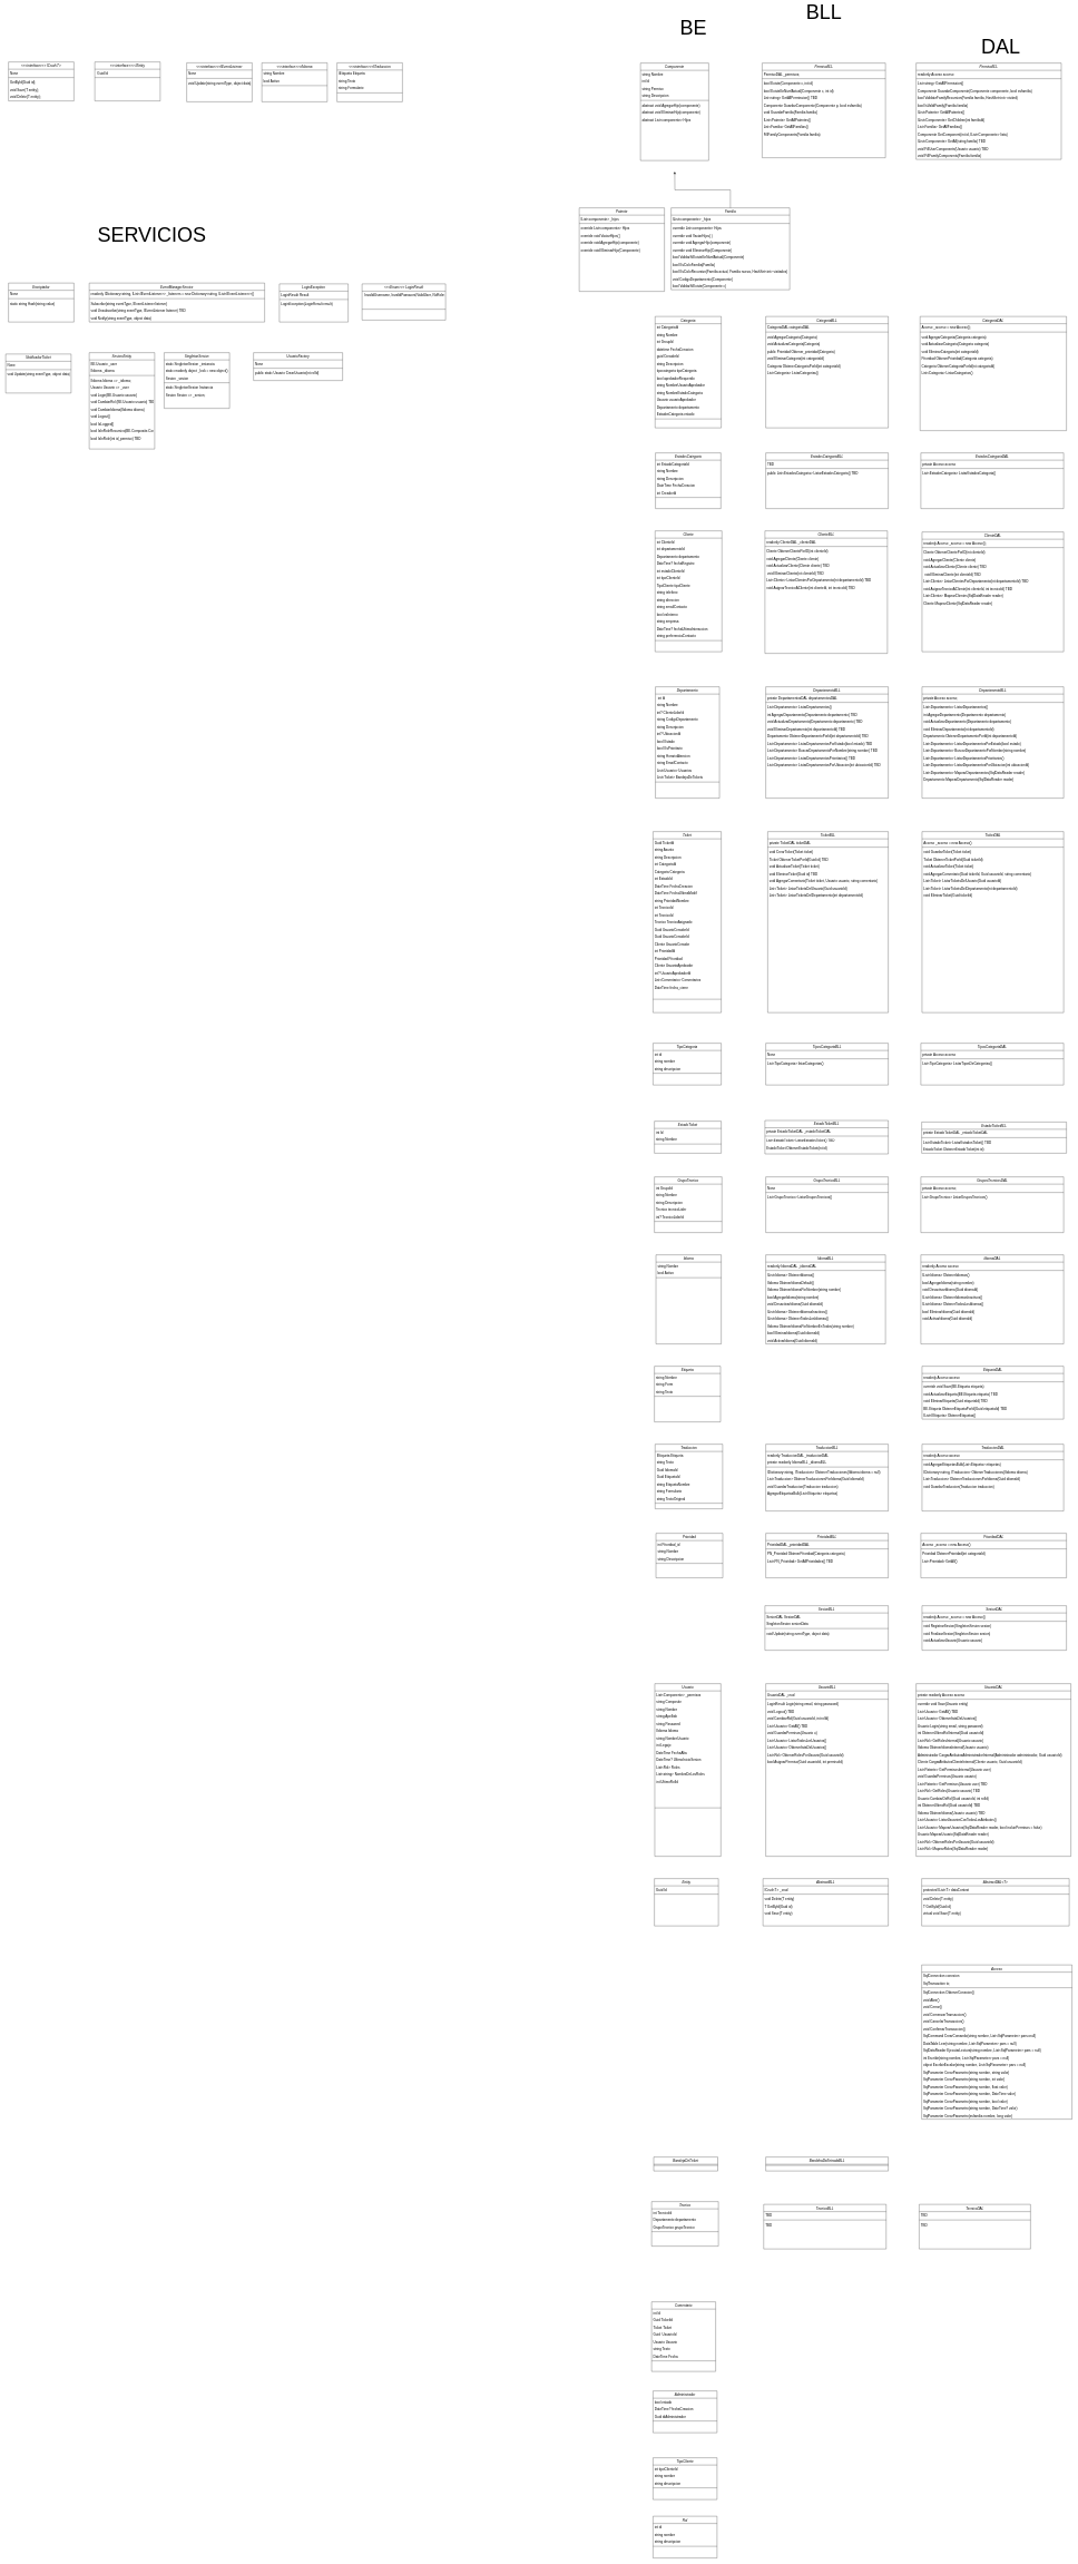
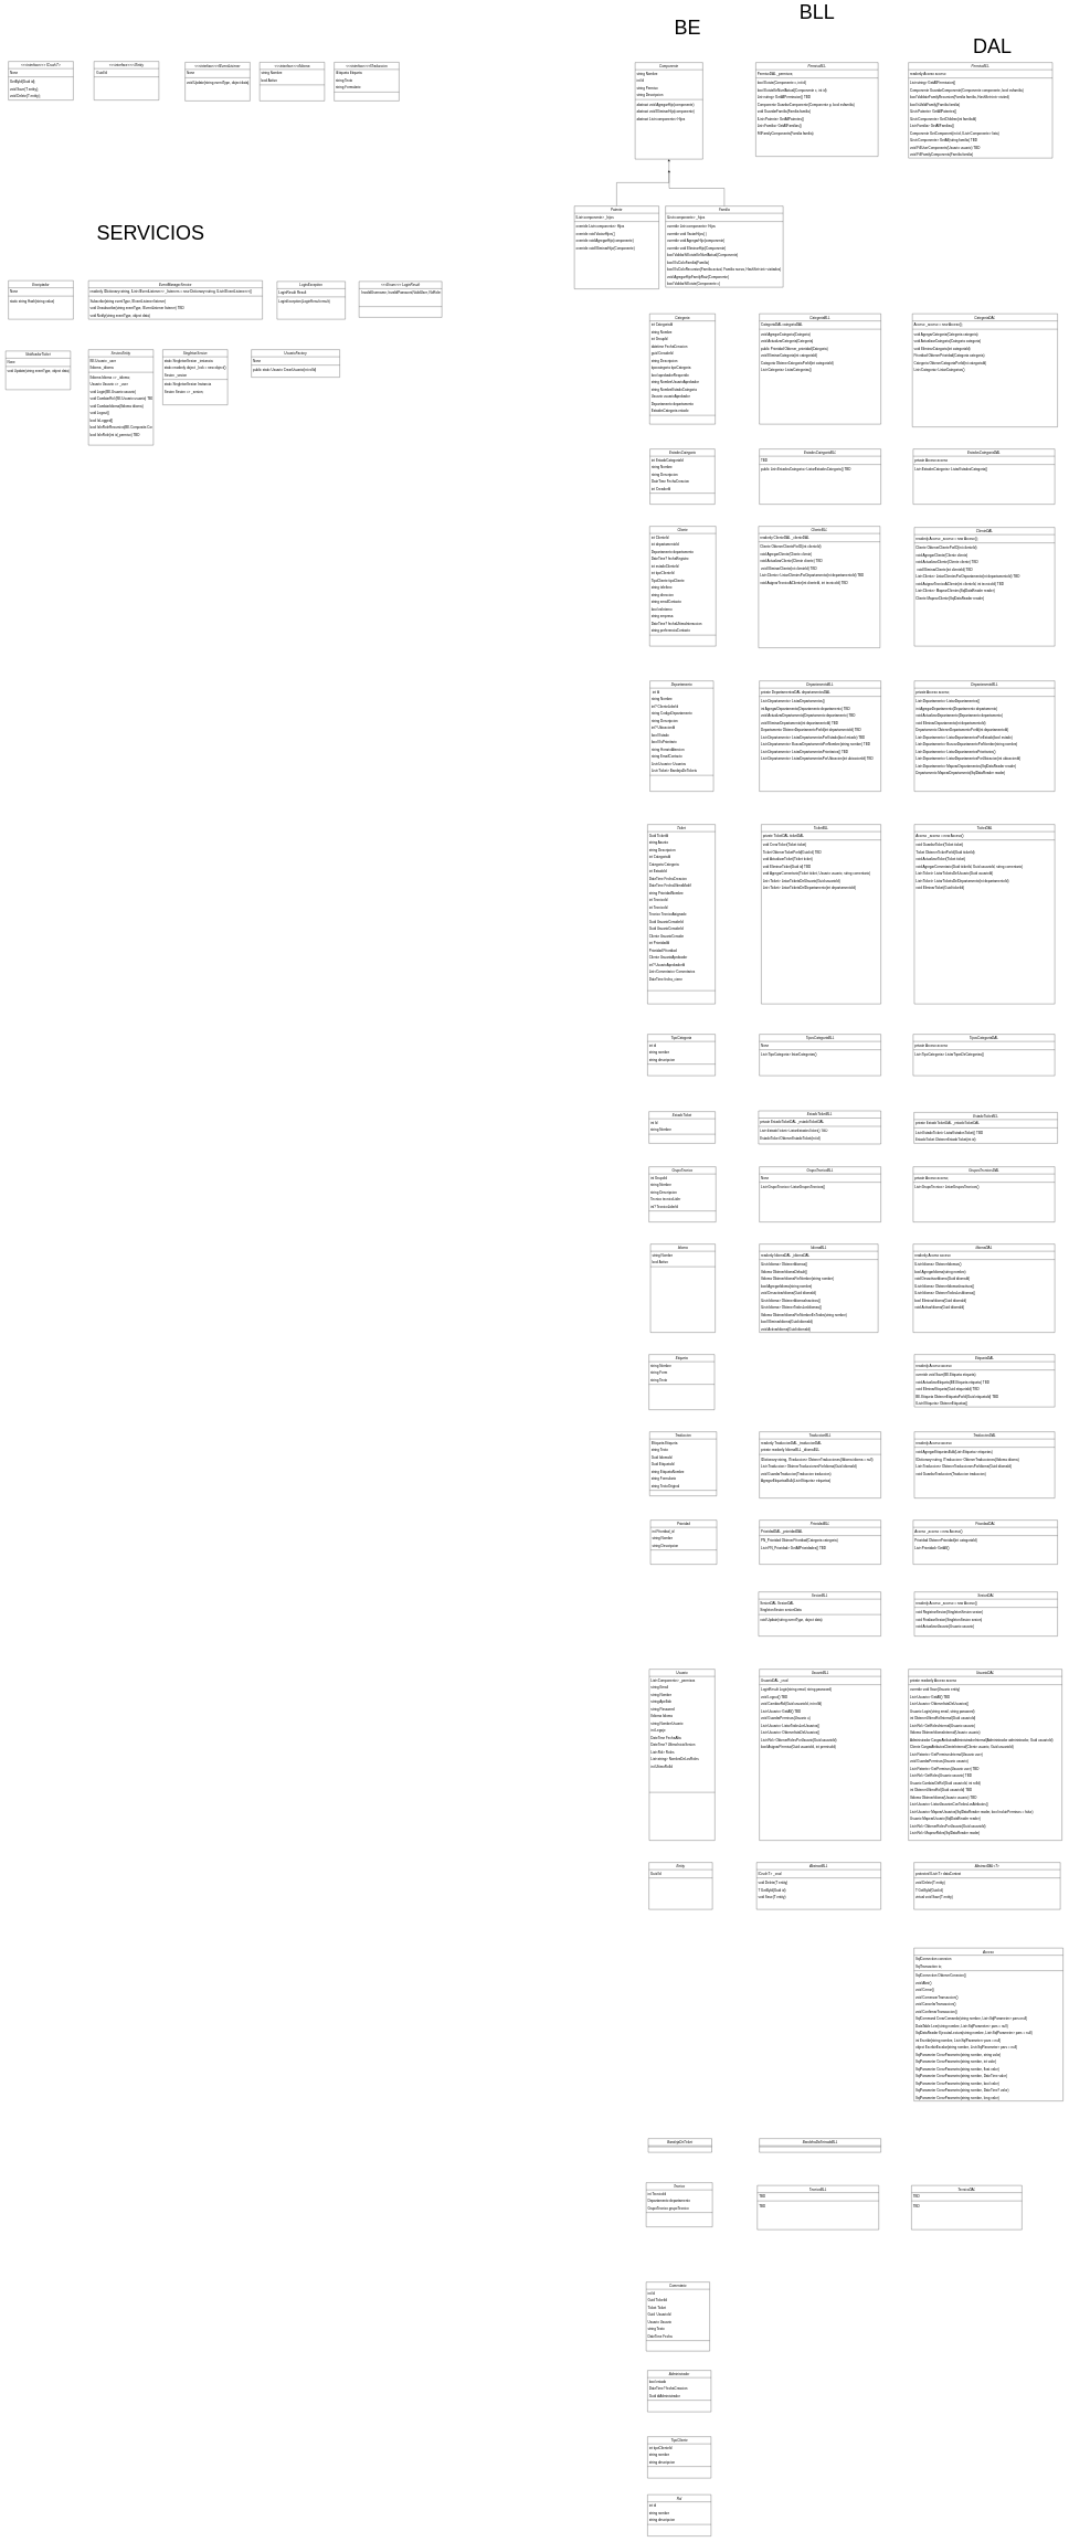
+ <mxCell id="23" style="edgeStyle=orthogonalEdgeStyle;rounded=0;orthogonalLoop=1;jettySize=auto;html=1;entryX=0.5;entryY=1;entryDx=0;entryDy=0;" parent="1" source="24" target="2" edge="1"><mxGeometry relative="1" as="geometry"><mxPoint x="2380" y="558" as="targetPoint" /></mxGeometry></mxCell>
- <mxCell id="21" value="void CodigoDepartamento(Componente)" style="text;align=left;verticalAlign=top;spacingLeft=4;spacingRight=4;overflow=hidden;rotatable=0;points=[[0,0.5],[1,0.5]];portConstraint=eastwest;" parent="11" vertex="1"><mxGeometry y="242" width="426" height="26" as="geometry" /></mxCell>
+ <mxCell id="21" value="void AgregarHijoFamilyRaiz(Componente)" style="text;align=left;verticalAlign=top;spacingLeft=4;spacingRight=4;overflow=hidden;rotatable=0;points=[[0,0.5],[1,0.5]];portConstraint=eastwest;" parent="11" vertex="1"><mxGeometry y="242" width="426" height="26" as="geometry" /></mxCell>
- <mxCell id="164" value="string Composite" style="text;align=left;verticalAlign=top;spacingLeft=4;spacingRight=4;overflow=hidden;rotatable=0;points=[[0,0.5],[1,0.5]];portConstraint=eastwest;rounded=0;shadow=0;html=0;" parent="162" vertex="1"><mxGeometry y="52" width="237.5" height="26" as="geometry" /></mxCell>
+ <mxCell id="164" value="string Email" style="text;align=left;verticalAlign=top;spacingLeft=4;spacingRight=4;overflow=hidden;rotatable=0;points=[[0,0.5],[1,0.5]];portConstraint=eastwest;rounded=0;shadow=0;html=0;" parent="162" vertex="1"><mxGeometry y="52" width="237.5" height="26" as="geometry" /></mxCell>
- <mxCell id="348" value="SqlParameter CrearParametro(esfamilia nombre, long valor)" style="text;align=left;verticalAlign=top;spacingLeft=4;spacingRight=4;overflow=hidden;rotatable=0;points=[[0,0.5],[1,0.5]];portConstraint=eastwest;rounded=0;shadow=0;html=0;" parent="327" vertex="1"><mxGeometry y="528" width="540" height="26" as="geometry" /></mxCell>
+ <mxCell id="348" value="SqlParameter CrearParametro(string nombre, long valor)" style="text;align=left;verticalAlign=top;spacingLeft=4;spacingRight=4;overflow=hidden;rotatable=0;points=[[0,0.5],[1,0.5]];portConstraint=eastwest;rounded=0;shadow=0;html=0;" parent="327" vertex="1"><mxGeometry y="528" width="540" height="26" as="geometry" /></mxCell>
